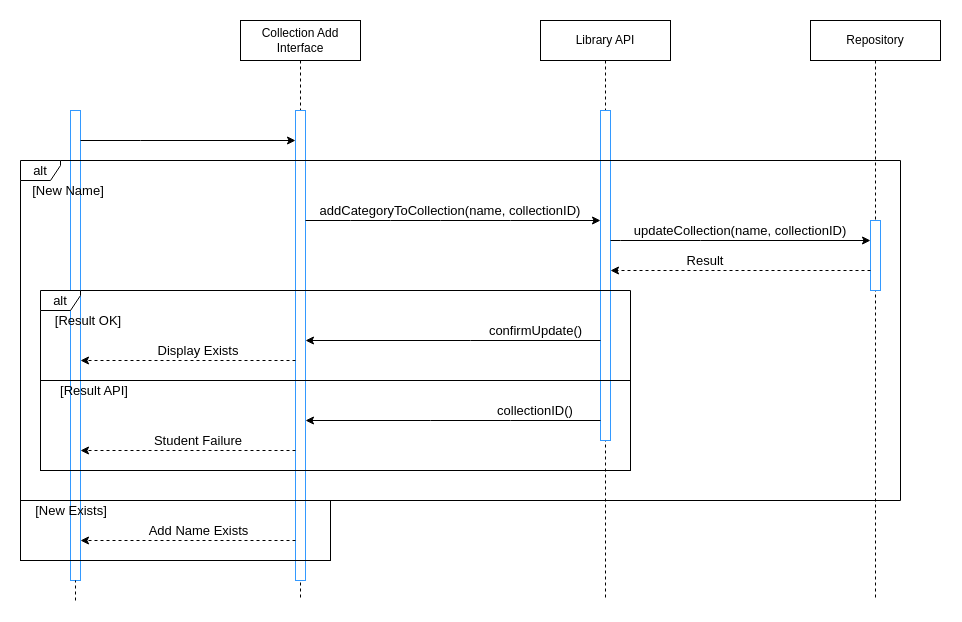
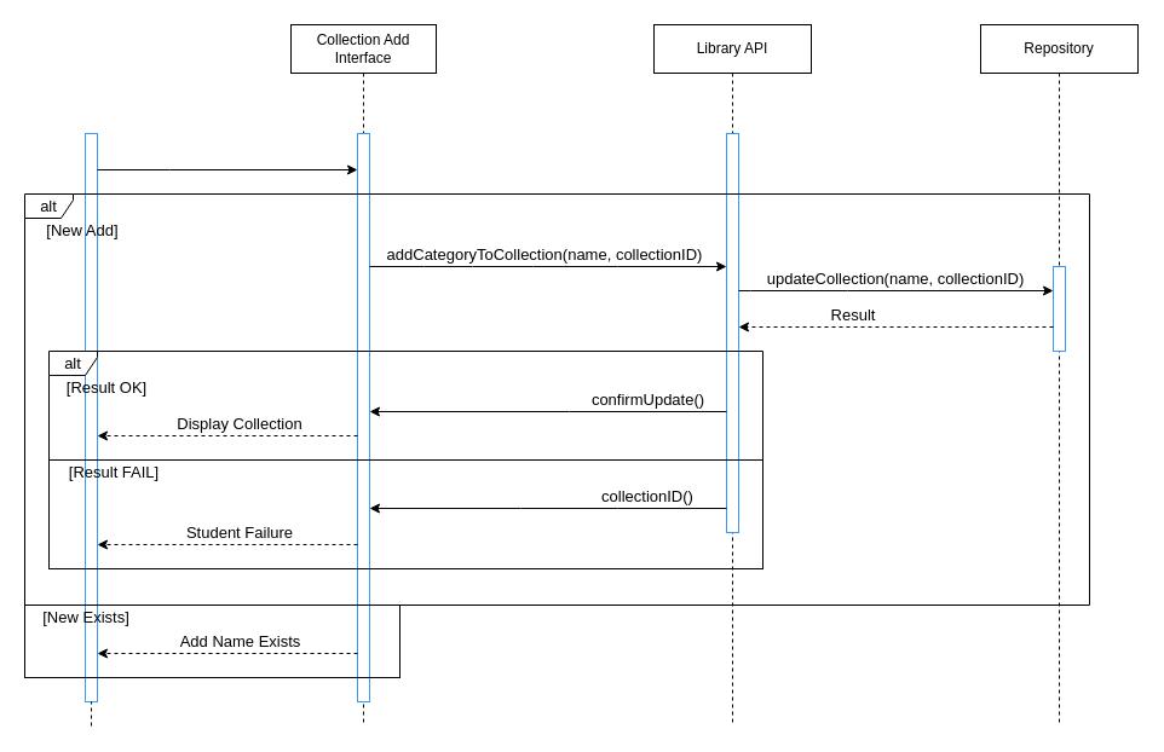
- <mxCell id="18" value="[New Name]" style="text;html=1;strokeColor=none;fillColor=none;align=center;verticalAlign=middle;whiteSpace=wrap;rounded=0;fontSize=13;" vertex="1" parent="1"><mxGeometry x="27.81" y="180" width="80" height="20" as="geometry" /></mxCell>
+ <mxCell id="18" value="[New Add]" style="text;html=1;strokeColor=none;fillColor=none;align=center;verticalAlign=middle;whiteSpace=wrap;rounded=0;fontSize=13;" vertex="1" parent="1"><mxGeometry x="27.81" y="180" width="80" height="20" as="geometry" /></mxCell>
- <mxCell id="23" value="Display Exists" style="text;html=1;strokeColor=none;fillColor=none;align=center;verticalAlign=middle;whiteSpace=wrap;rounded=0;fontSize=13;" vertex="1" parent="1"><mxGeometry x="145" y="340" width="106.25" height="20" as="geometry" /></mxCell>
+ <mxCell id="23" value="Display Collection" style="text;html=1;strokeColor=none;fillColor=none;align=center;verticalAlign=middle;whiteSpace=wrap;rounded=0;fontSize=13;" vertex="1" parent="1"><mxGeometry x="145" y="340" width="106.25" height="20" as="geometry" /></mxCell>
- <mxCell id="29" value="[Result API]" style="text;html=1;strokeColor=none;fillColor=none;align=center;verticalAlign=middle;whiteSpace=wrap;rounded=0;fontSize=13;" vertex="1" parent="1"><mxGeometry x="47.81" y="380" width="92.19" height="20" as="geometry" /></mxCell>
+ <mxCell id="29" value="[Result FAIL]" style="text;html=1;strokeColor=none;fillColor=none;align=center;verticalAlign=middle;whiteSpace=wrap;rounded=0;fontSize=13;" vertex="1" parent="1"><mxGeometry x="47.81" y="380" width="92.19" height="20" as="geometry" /></mxCell>
